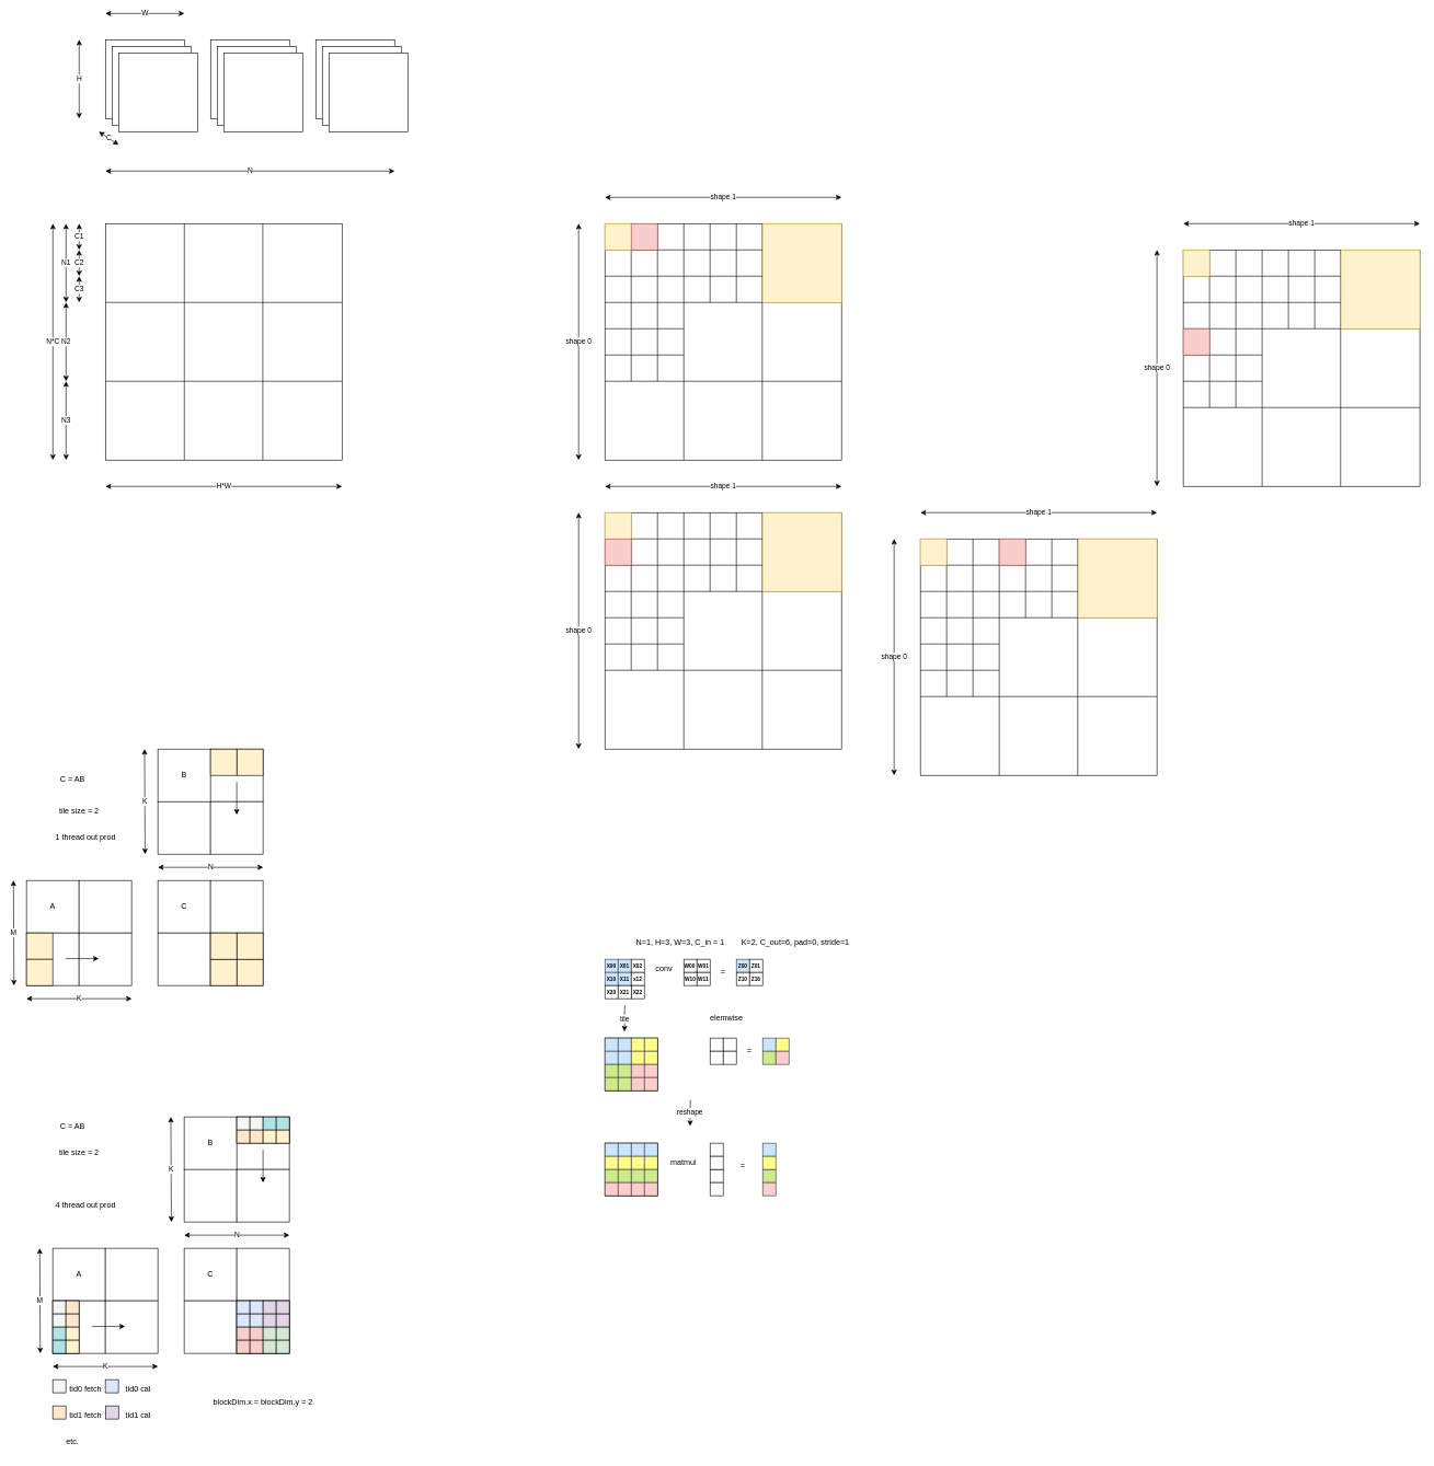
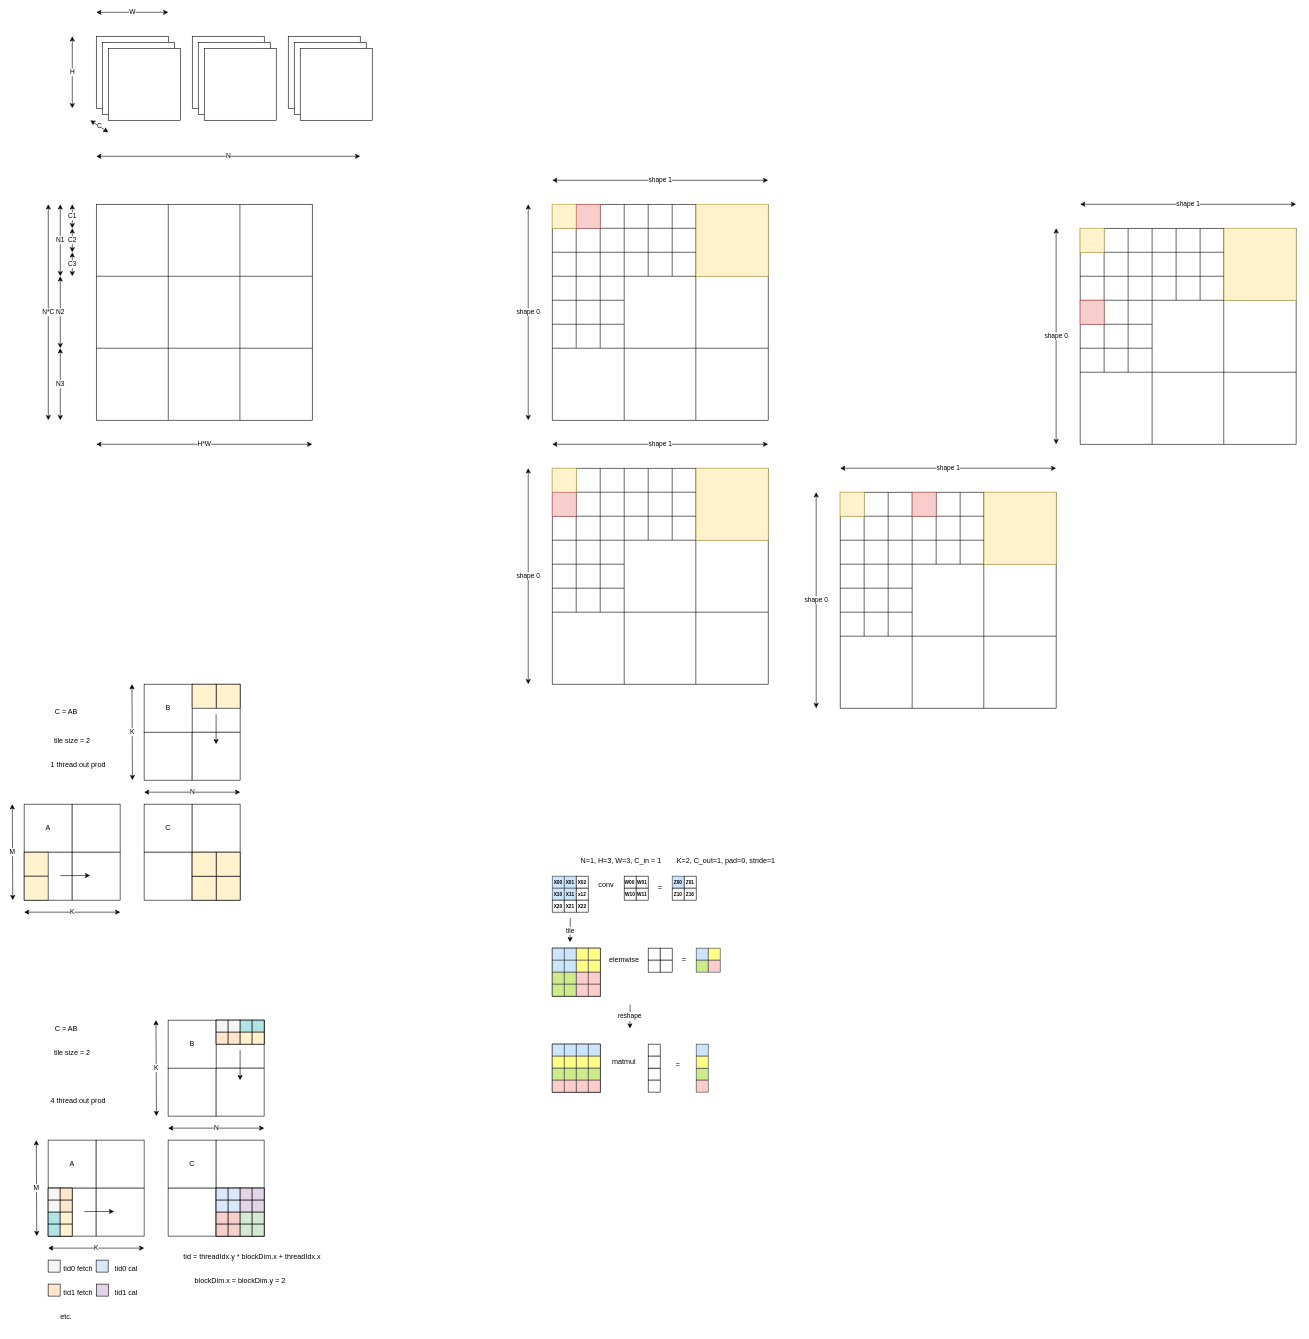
- <mxCell id="260" value="K=2, C_out=6, pad=0, stride=1" style="text;strokeColor=none;align=center;fillColor=none;html=1;verticalAlign=middle;whiteSpace=wrap;rounded=0;" vertex="1" parent="1"><mxGeometry x="1120" y="1420" width="180" height="30" as="geometry" /></mxCell>
+ <mxCell id="260" value="K=2, C_out=1, pad=0, stride=1" style="text;strokeColor=none;align=center;fillColor=none;html=1;verticalAlign=middle;whiteSpace=wrap;rounded=0;" vertex="1" parent="1"><mxGeometry x="1120" y="1420" width="180" height="30" as="geometry" /></mxCell>
- <mxCell id="216" value="elemwise" style="text;strokeColor=none;align=center;fillColor=none;html=1;verticalAlign=middle;whiteSpace=wrap;rounded=0;" vertex="1" parent="1"><mxGeometry x="1075" y="1535" width="60" height="30" as="geometry" /></mxCell>
+ <mxCell id="216" value="elemwise" style="text;strokeColor=none;align=center;fillColor=none;html=1;verticalAlign=middle;whiteSpace=wrap;rounded=0;" vertex="1" parent="1"><mxGeometry x="1010" y="1585" width="60" height="30" as="geometry" /></mxCell>
+ <mxCell id="200" value="tid =&amp;nbsp;threadIdx.y * blockDim.x + threadIdx.x" style="text;strokeColor=none;align=center;fillColor=none;html=1;verticalAlign=middle;whiteSpace=wrap;rounded=0;" parent="1" vertex="1"><mxGeometry x="279.75" y="2080" width="280" height="30" as="geometry" /></mxCell>
